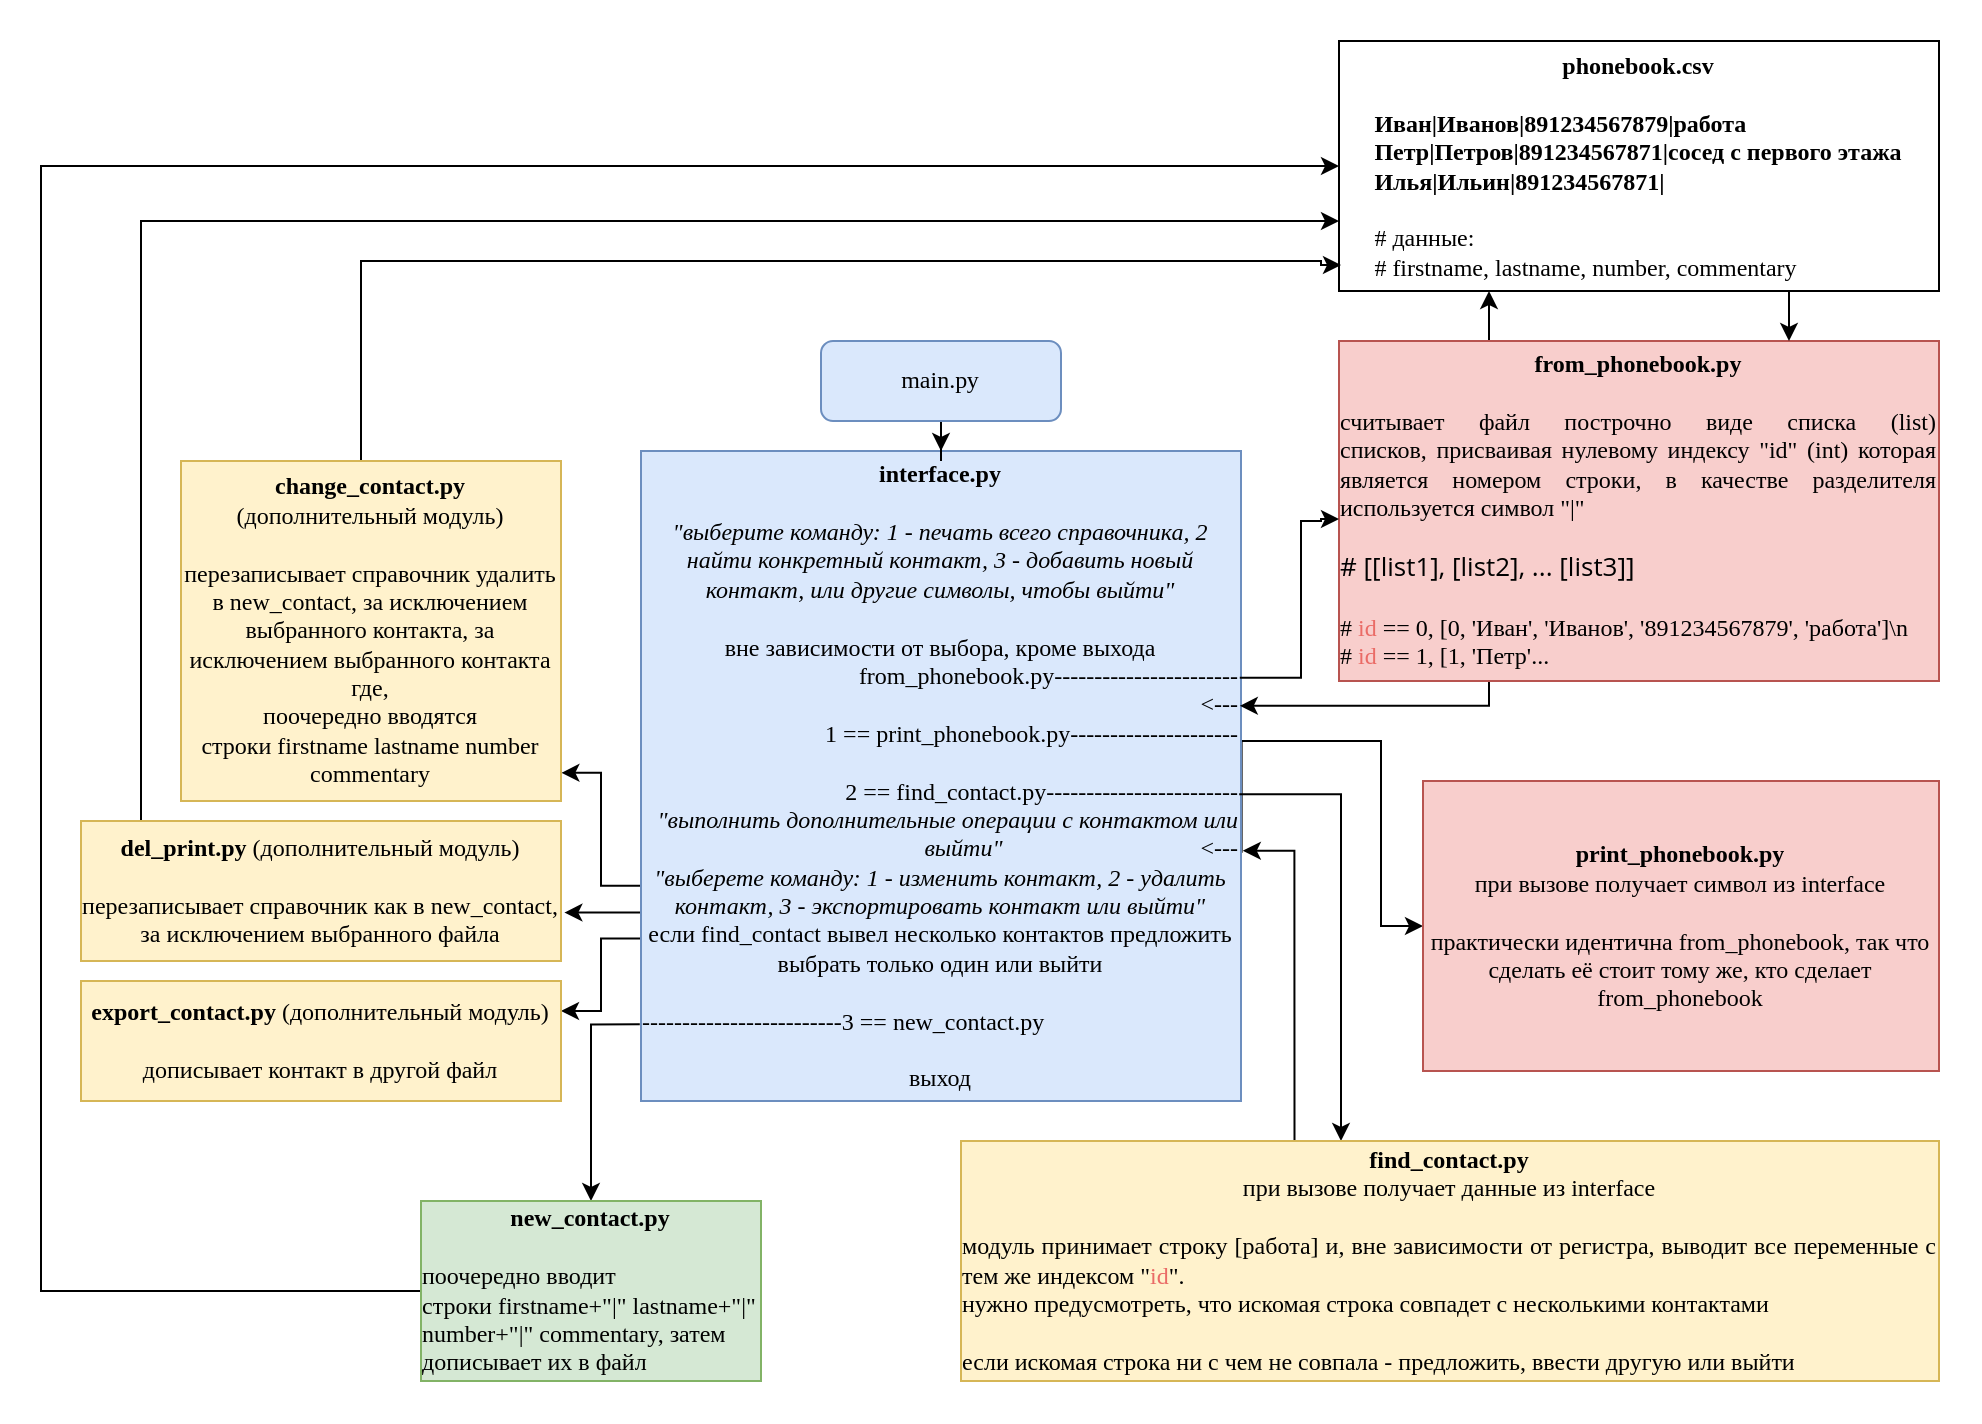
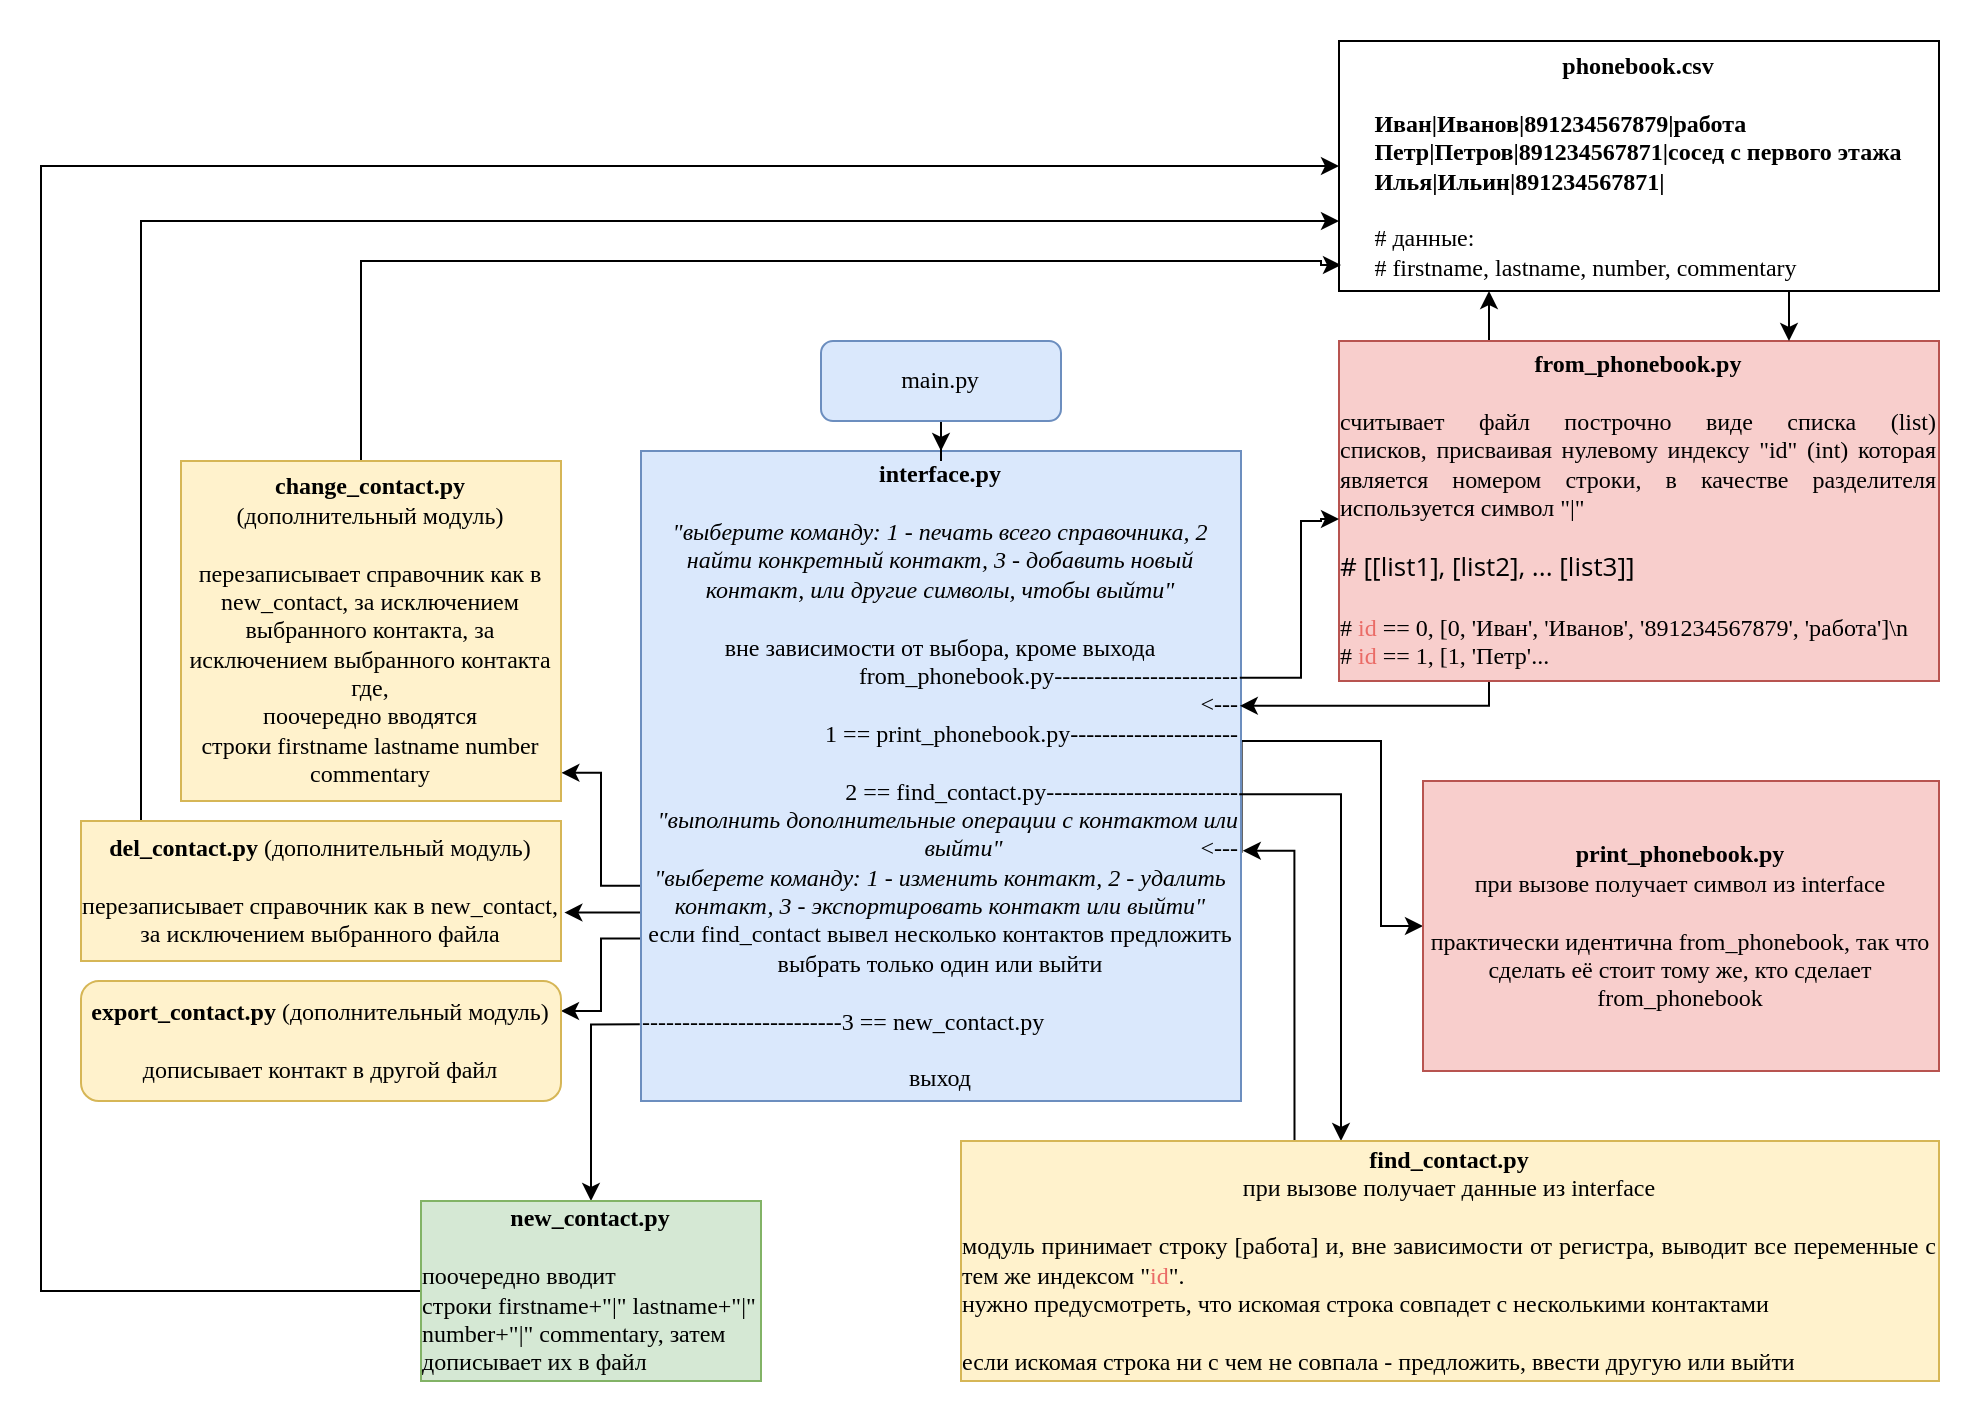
- <mxCell id="22" value="&lt;span style=&quot;text-align: justify;&quot;&gt;&lt;b&gt;change_contact.py &lt;/b&gt;(дополнительный модуль)&lt;br&gt;&lt;br&gt;&lt;/span&gt;перезаписывает справочник удалить в new_contact, за исключением выбранного контакта, за исключением выбранного контакта где,&lt;span style=&quot;text-align: justify;&quot;&gt;&lt;br&gt;&lt;/span&gt;&lt;span style=&quot;text-align: left; background-color: initial;&quot;&gt;поочередно вводятся строки&lt;/span&gt;&lt;span style=&quot;text-align: left; background-color: initial;&quot;&gt;&amp;nbsp;&lt;/span&gt;&lt;span style=&quot;text-align: left; background-color: initial;&quot;&gt;firstname lastname number commentary&lt;/span&gt;&lt;span style=&quot;text-align: justify;&quot;&gt;&lt;br&gt;&lt;/span&gt;" style="rounded=0;whiteSpace=wrap;html=1;fontFamily=Times New Roman;fillColor=#fff2cc;strokeColor=#d6b656;" parent="1" vertex="1"><mxGeometry x="90" y="230" width="190" height="170" as="geometry" /></mxCell>
+ <mxCell id="22" value="&lt;span style=&quot;text-align: justify;&quot;&gt;&lt;b&gt;change_contact.py &lt;/b&gt;(дополнительный модуль)&lt;br&gt;&lt;br&gt;&lt;/span&gt;перезаписывает справочник как в new_contact, за исключением выбранного контакта, за исключением выбранного контакта где,&lt;span style=&quot;text-align: justify;&quot;&gt;&lt;br&gt;&lt;/span&gt;&lt;span style=&quot;text-align: left; background-color: initial;&quot;&gt;поочередно вводятся строки&lt;/span&gt;&lt;span style=&quot;text-align: left; background-color: initial;&quot;&gt;&amp;nbsp;&lt;/span&gt;&lt;span style=&quot;text-align: left; background-color: initial;&quot;&gt;firstname lastname number commentary&lt;/span&gt;&lt;span style=&quot;text-align: justify;&quot;&gt;&lt;br&gt;&lt;/span&gt;" style="rounded=0;whiteSpace=wrap;html=1;fontFamily=Times New Roman;fillColor=#fff2cc;strokeColor=#d6b656;" parent="1" vertex="1"><mxGeometry x="90" y="230" width="190" height="170" as="geometry" /></mxCell>
- <mxCell id="24" value="&lt;b&gt;del_print.py &lt;/b&gt;(дополнительный модуль)&lt;br&gt;&lt;br&gt;перезаписывает справочник как в new_contact, за исключением выбранного файла" style="rounded=0;whiteSpace=wrap;html=1;fontFamily=Times New Roman;fillColor=#fff2cc;strokeColor=#d6b656;" parent="1" vertex="1"><mxGeometry x="40" y="410" width="240" height="70" as="geometry" /></mxCell>
+ <mxCell id="24" value="&lt;b&gt;del_contact.py &lt;/b&gt;(дополнительный модуль)&lt;br&gt;&lt;br&gt;перезаписывает справочник как в new_contact, за исключением выбранного файла" style="rounded=0;whiteSpace=wrap;html=1;fontFamily=Times New Roman;fillColor=#fff2cc;strokeColor=#d6b656;" parent="1" vertex="1"><mxGeometry x="40" y="410" width="240" height="70" as="geometry" /></mxCell>
- <mxCell id="26" value="&lt;font face=&quot;Times New Roman&quot;&gt;&lt;b&gt;export_contact.py&lt;/b&gt; (дополнительный модуль)&lt;br&gt;&lt;br&gt;дописывает контакт в другой файл&lt;/font&gt;" style="rounded=0;whiteSpace=wrap;html=1;fillColor=#fff2cc;strokeColor=#d6b656;" parent="1" vertex="1"><mxGeometry x="40" y="490" width="240" height="60" as="geometry" /></mxCell>
+ <mxCell id="26" value="&lt;font face=&quot;Times New Roman&quot;&gt;&lt;b&gt;export_contact.py&lt;/b&gt; (дополнительный модуль)&lt;br&gt;&lt;br&gt;дописывает контакт в другой файл&lt;/font&gt;" style="whiteSpace=wrap;html=1;fillColor=#fff2cc;strokeColor=#d6b656;rounded=1;" parent="1" vertex="1"><mxGeometry x="40" y="490" width="240" height="60" as="geometry" /></mxCell>
